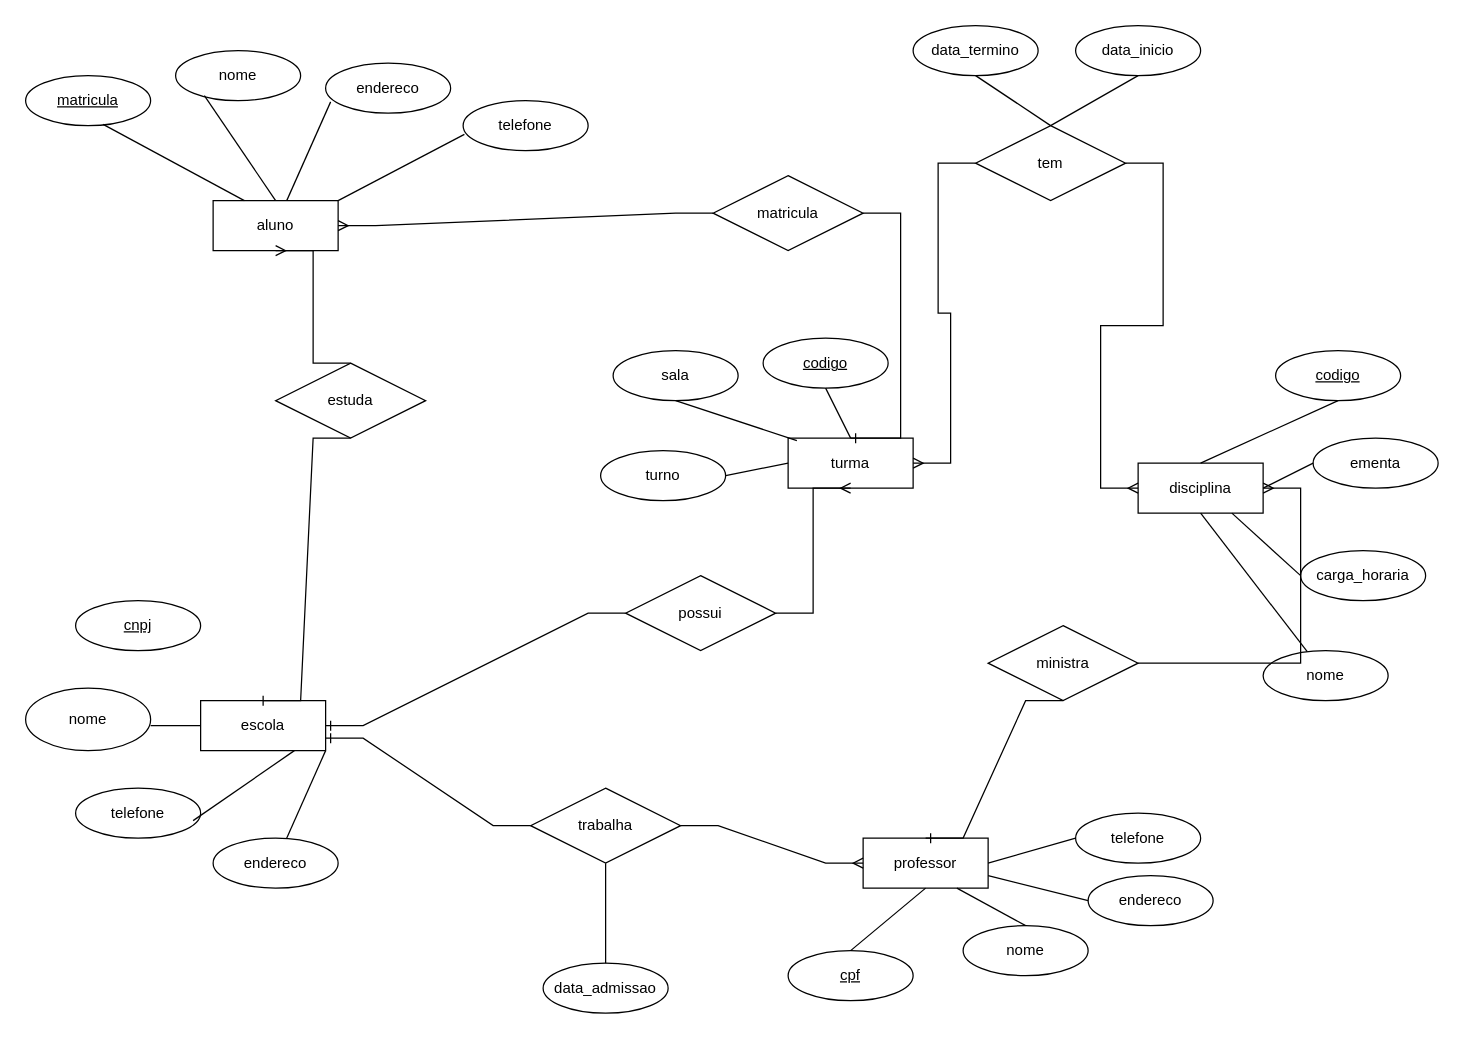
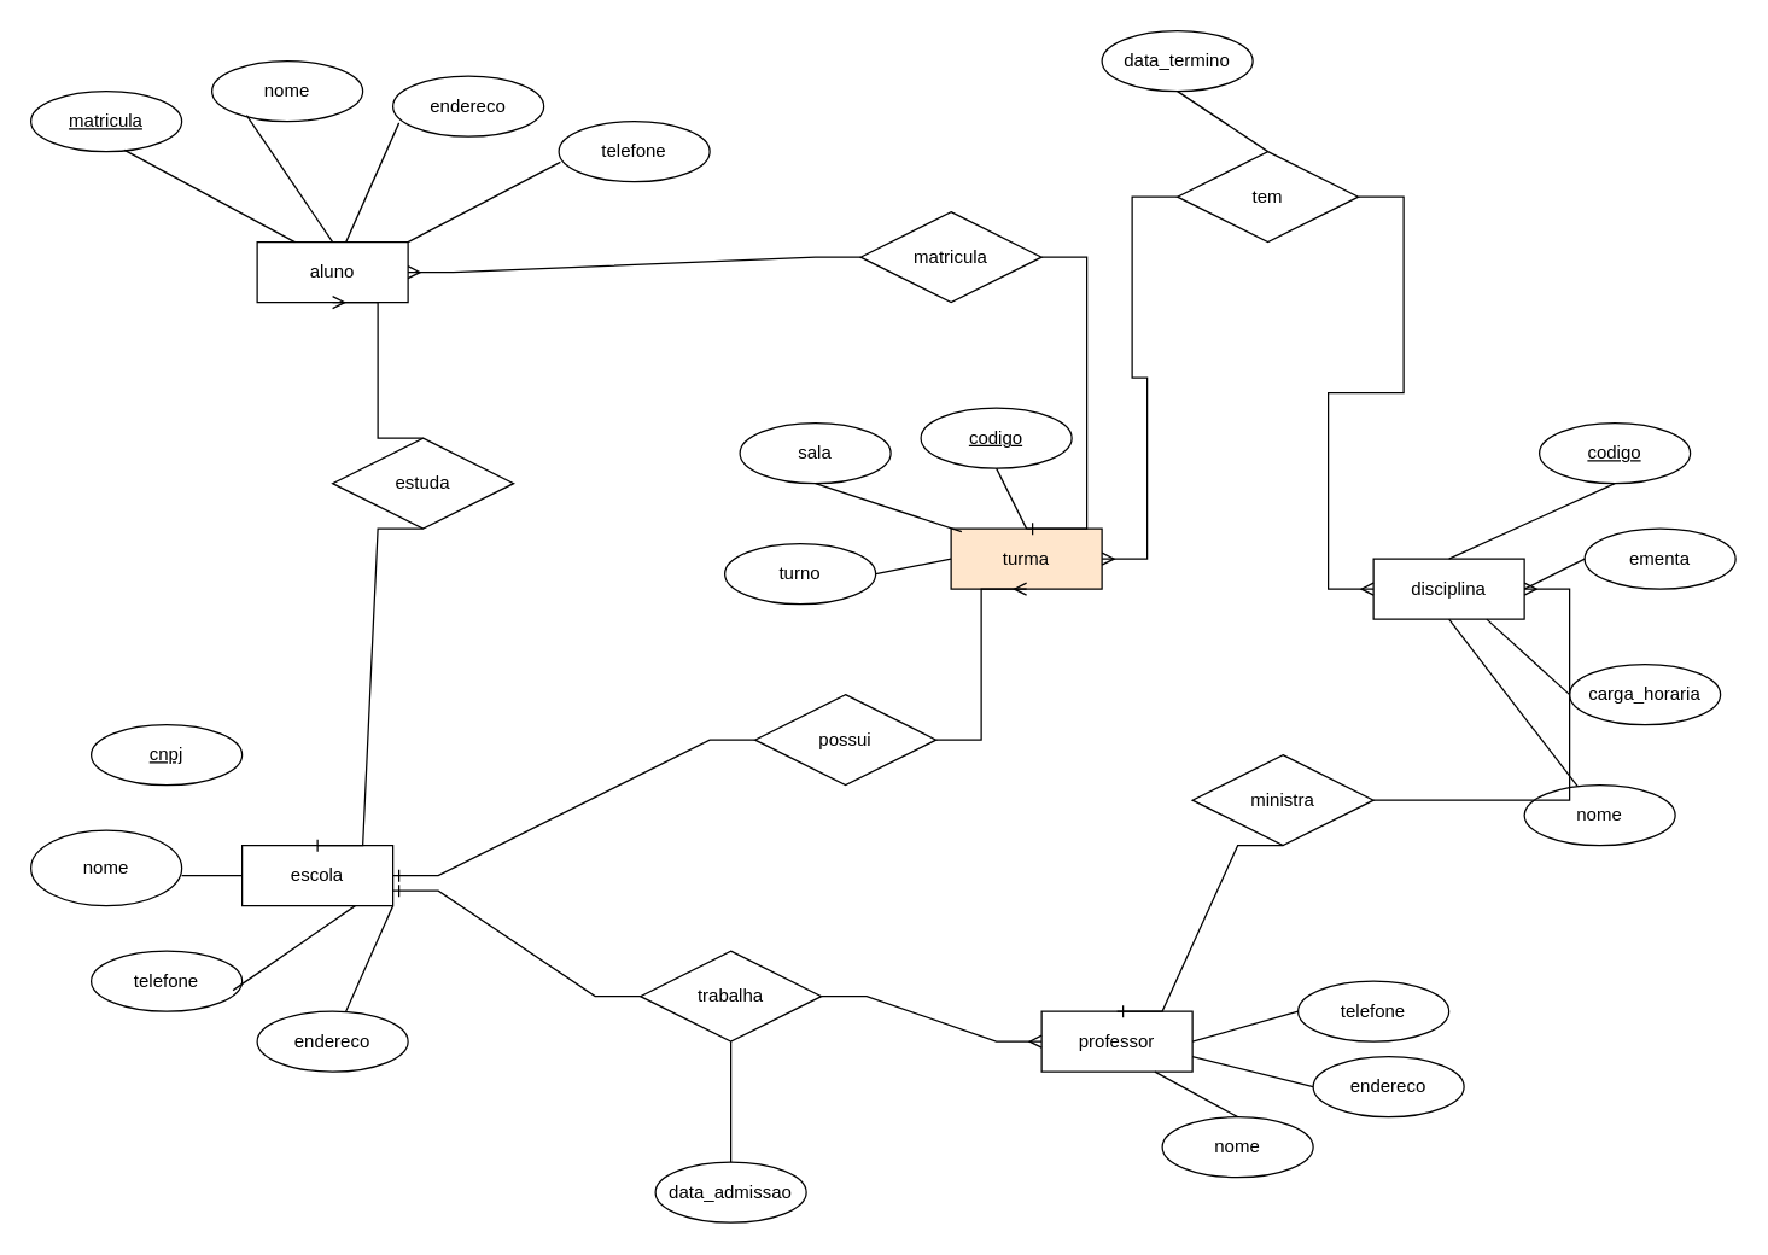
- <mxCell id="64" value="data_inicio" style="ellipse;whiteSpace=wrap;html=1;align=center;" vertex="1" parent="1"><mxGeometry x="860" y="20" width="100" height="40" as="geometry" /></mxCell>
- <mxCell id="65" value="" style="endArrow=none;html=1;rounded=0;exitX=0.5;exitY=1;exitDx=0;exitDy=0;entryX=0.5;entryY=0;entryDx=0;entryDy=0;" edge="1" parent="1" source="64" target="61"><mxGeometry relative="1" as="geometry"><mxPoint x="460" y="440" as="sourcePoint" /><mxPoint x="620" y="440" as="targetPoint" /></mxGeometry></mxCell>
- <mxCell id="19" value="turma" style="whiteSpace=wrap;html=1;align=center;" vertex="1" parent="1"><mxGeometry x="630" y="350" width="100" height="40" as="geometry" /></mxCell>
+ <mxCell id="19" value="turma" style="whiteSpace=wrap;html=1;align=center;fillColor=#ffe6cc;" vertex="1" parent="1"><mxGeometry x="630" y="350" width="100" height="40" as="geometry" /></mxCell>
- <mxCell id="31" value="" style="endArrow=none;html=1;rounded=0;entryX=0.5;entryY=0;entryDx=0;entryDy=0;exitX=0.5;exitY=1;exitDx=0;exitDy=0;" edge="1" parent="1" source="27" target="28"><mxGeometry relative="1" as="geometry"><mxPoint x="670" y="710" as="sourcePoint" /><mxPoint x="580" y="440" as="targetPoint" /></mxGeometry></mxCell>
- <mxCell id="28" value="cpf" style="ellipse;whiteSpace=wrap;html=1;align=center;fontStyle=4;" vertex="1" parent="1"><mxGeometry x="630" y="760" width="100" height="40" as="geometry" /></mxCell>
